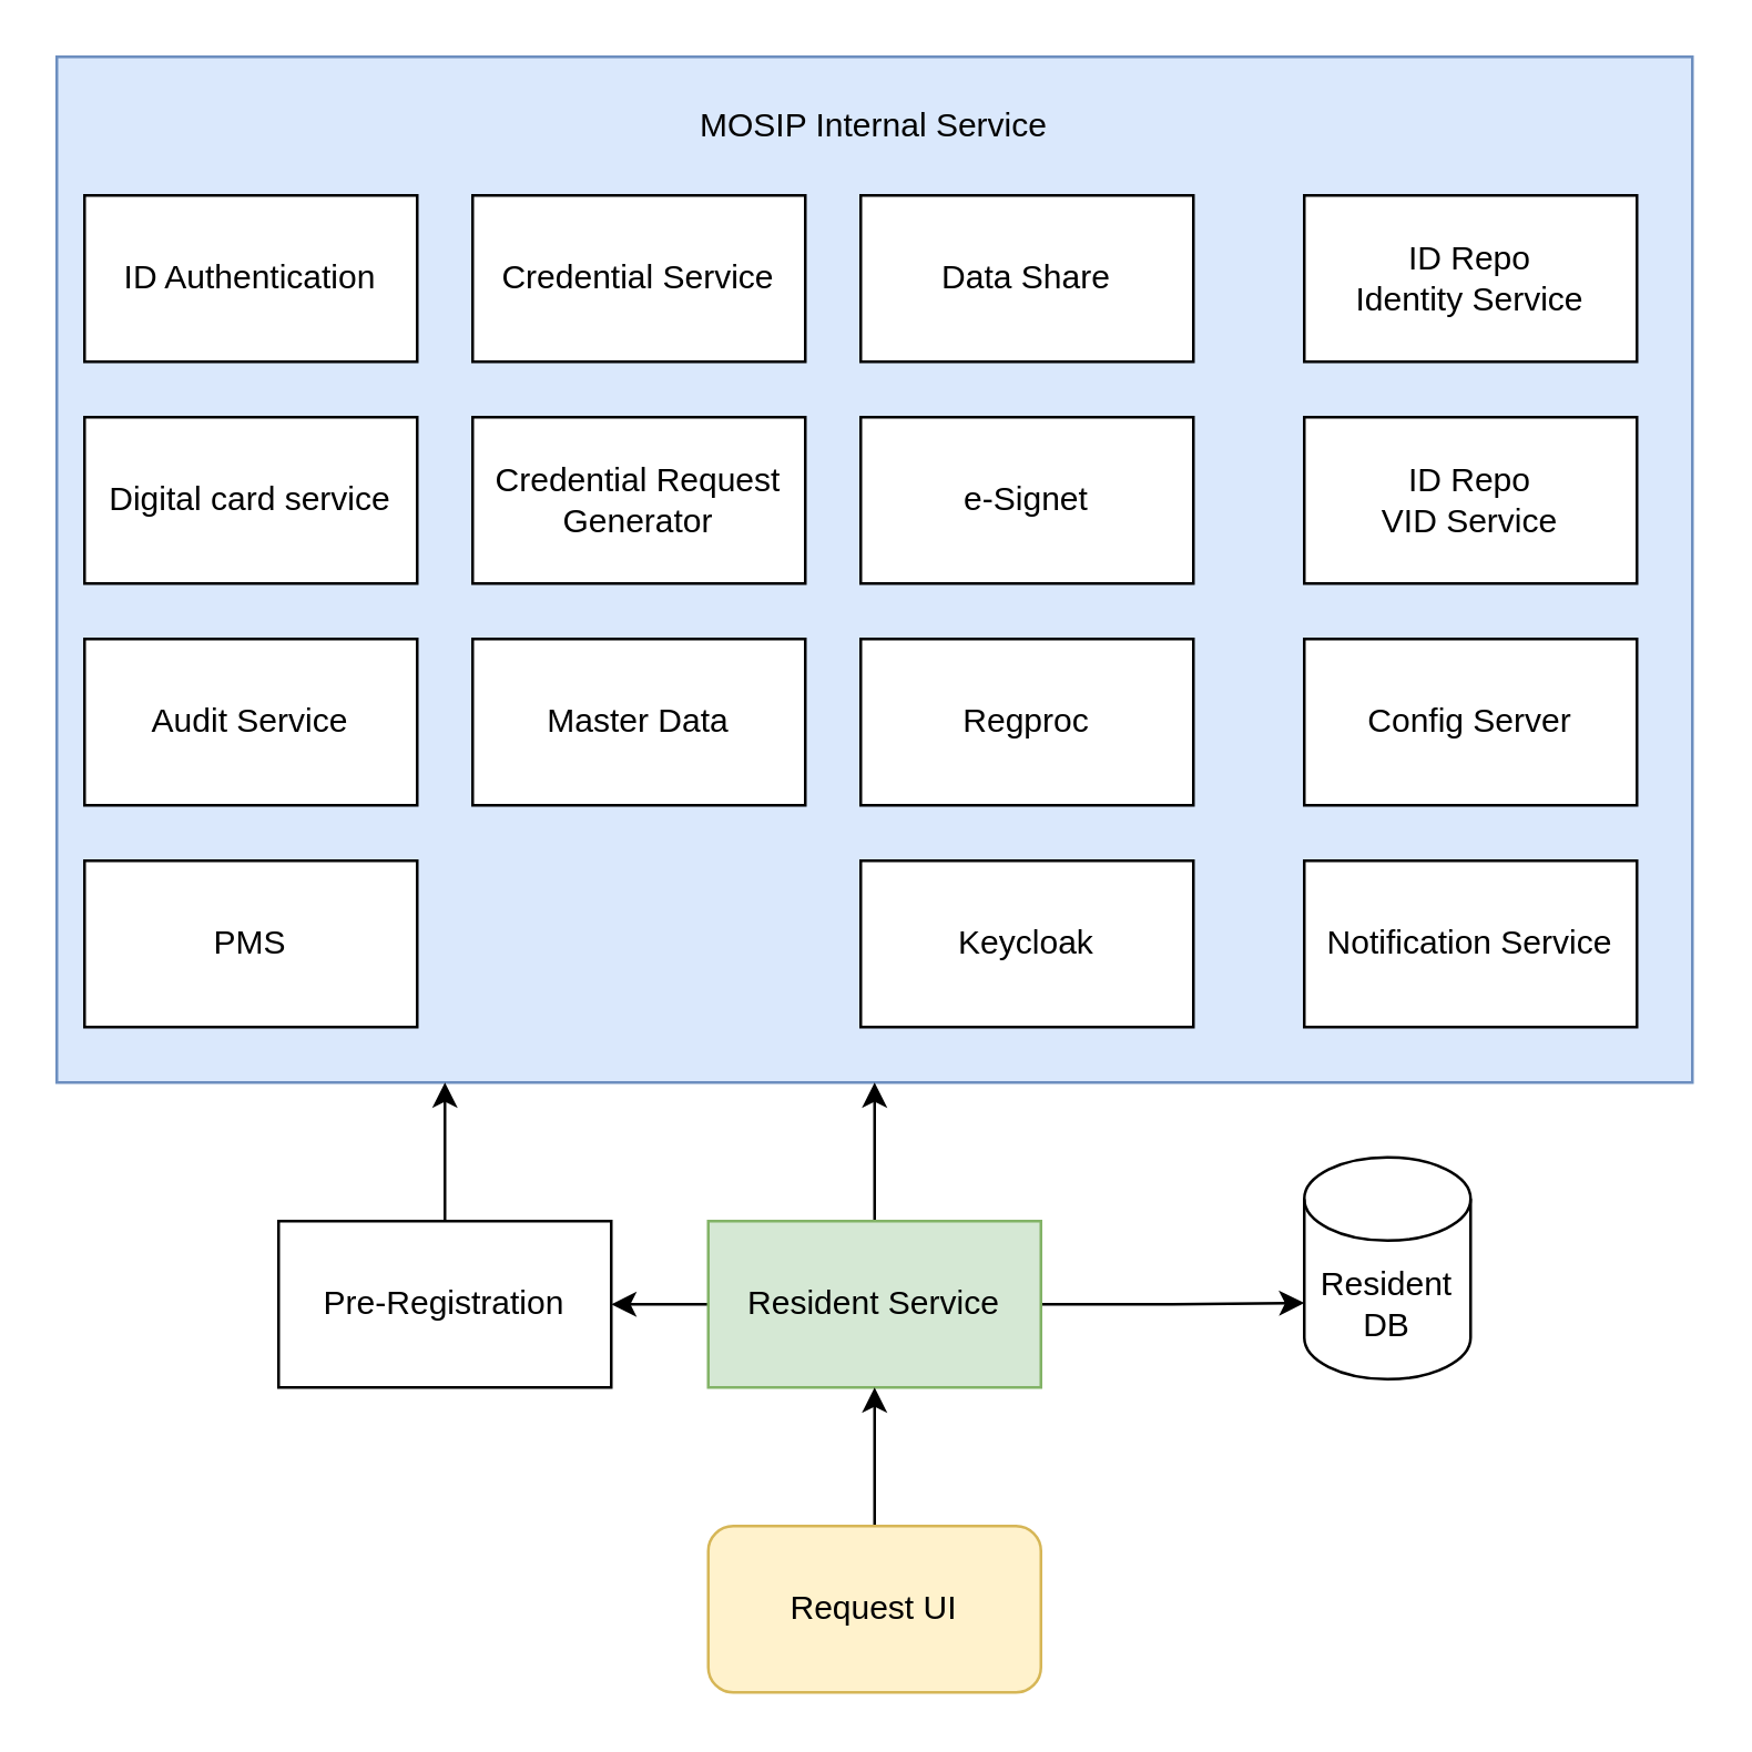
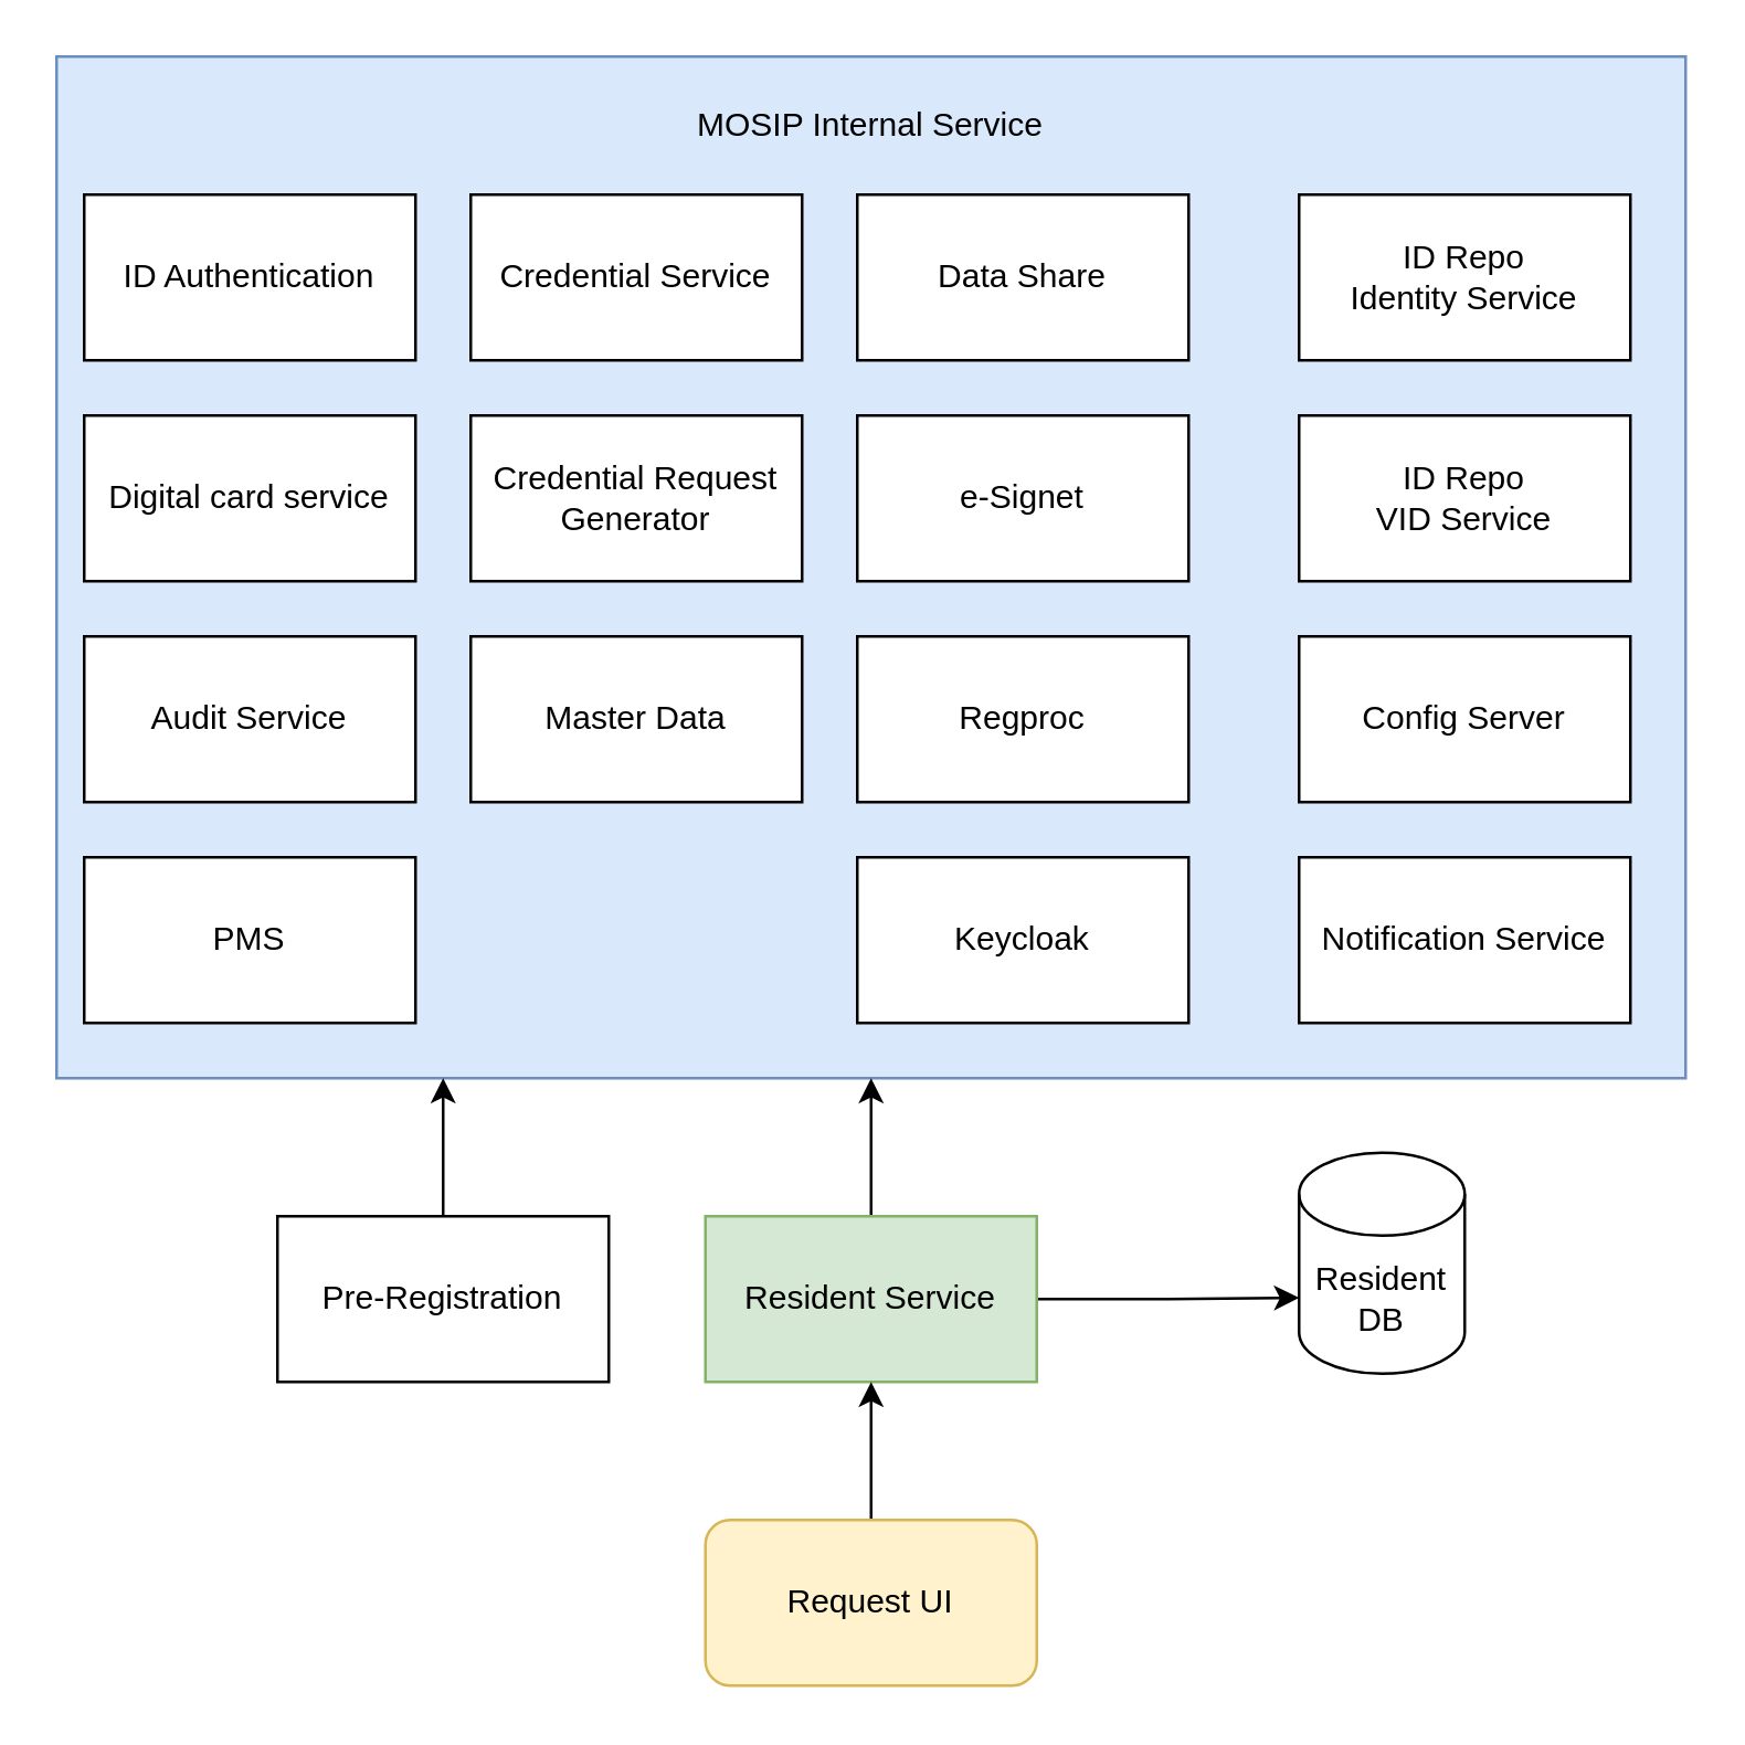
- <mxCell id="4" style="edgeStyle=orthogonalEdgeStyle;rounded=0;orthogonalLoop=1;jettySize=auto;html=1;exitX=0;exitY=0.5;exitDx=0;exitDy=0;" parent="1" source="6" target="27" edge="1"><mxGeometry relative="1" as="geometry" /></mxCell>
